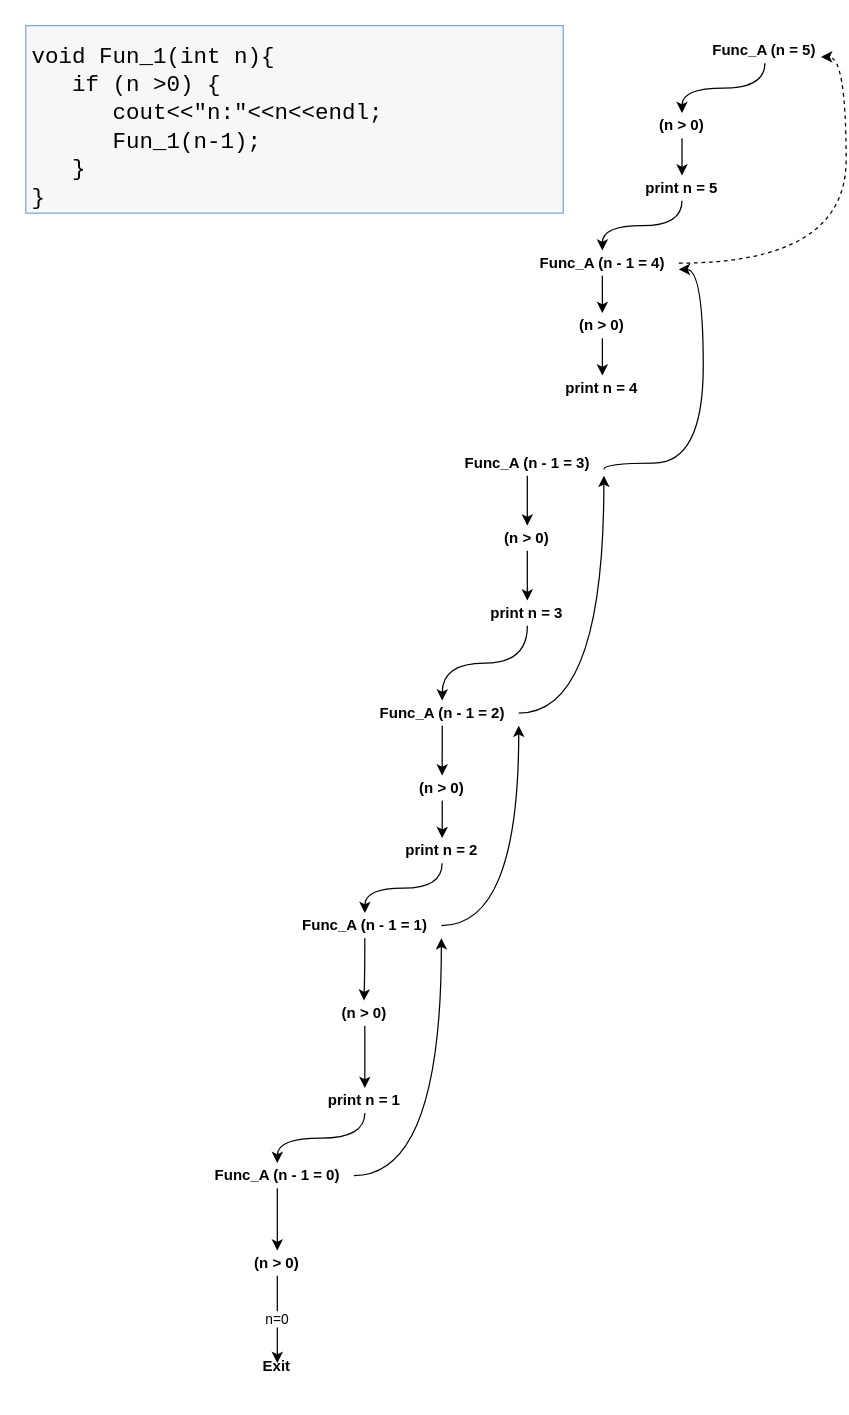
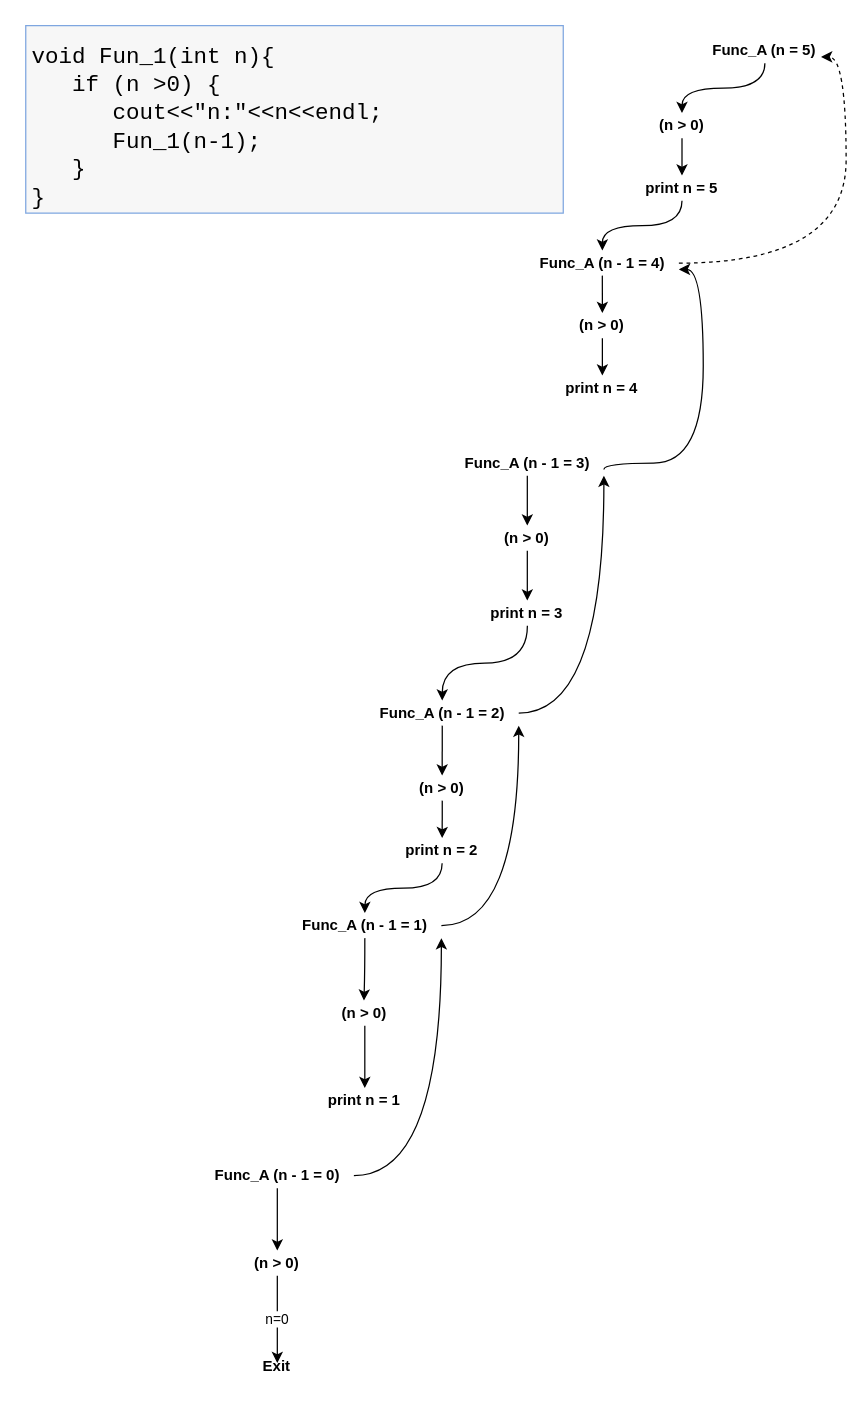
- <mxCell id="32" value="" style="edgeStyle=orthogonalEdgeStyle;rounded=0;orthogonalLoop=1;jettySize=auto;html=1;curved=1;entryX=0.5;entryY=0;entryDx=0;entryDy=0;exitX=0.5;exitY=1;exitDx=0;exitDy=0;" edge="1" source="33" target="35" parent="1"><mxGeometry relative="1" as="geometry"><mxPoint x="291.267" y="930" as="targetPoint" /></mxGeometry></mxCell>
